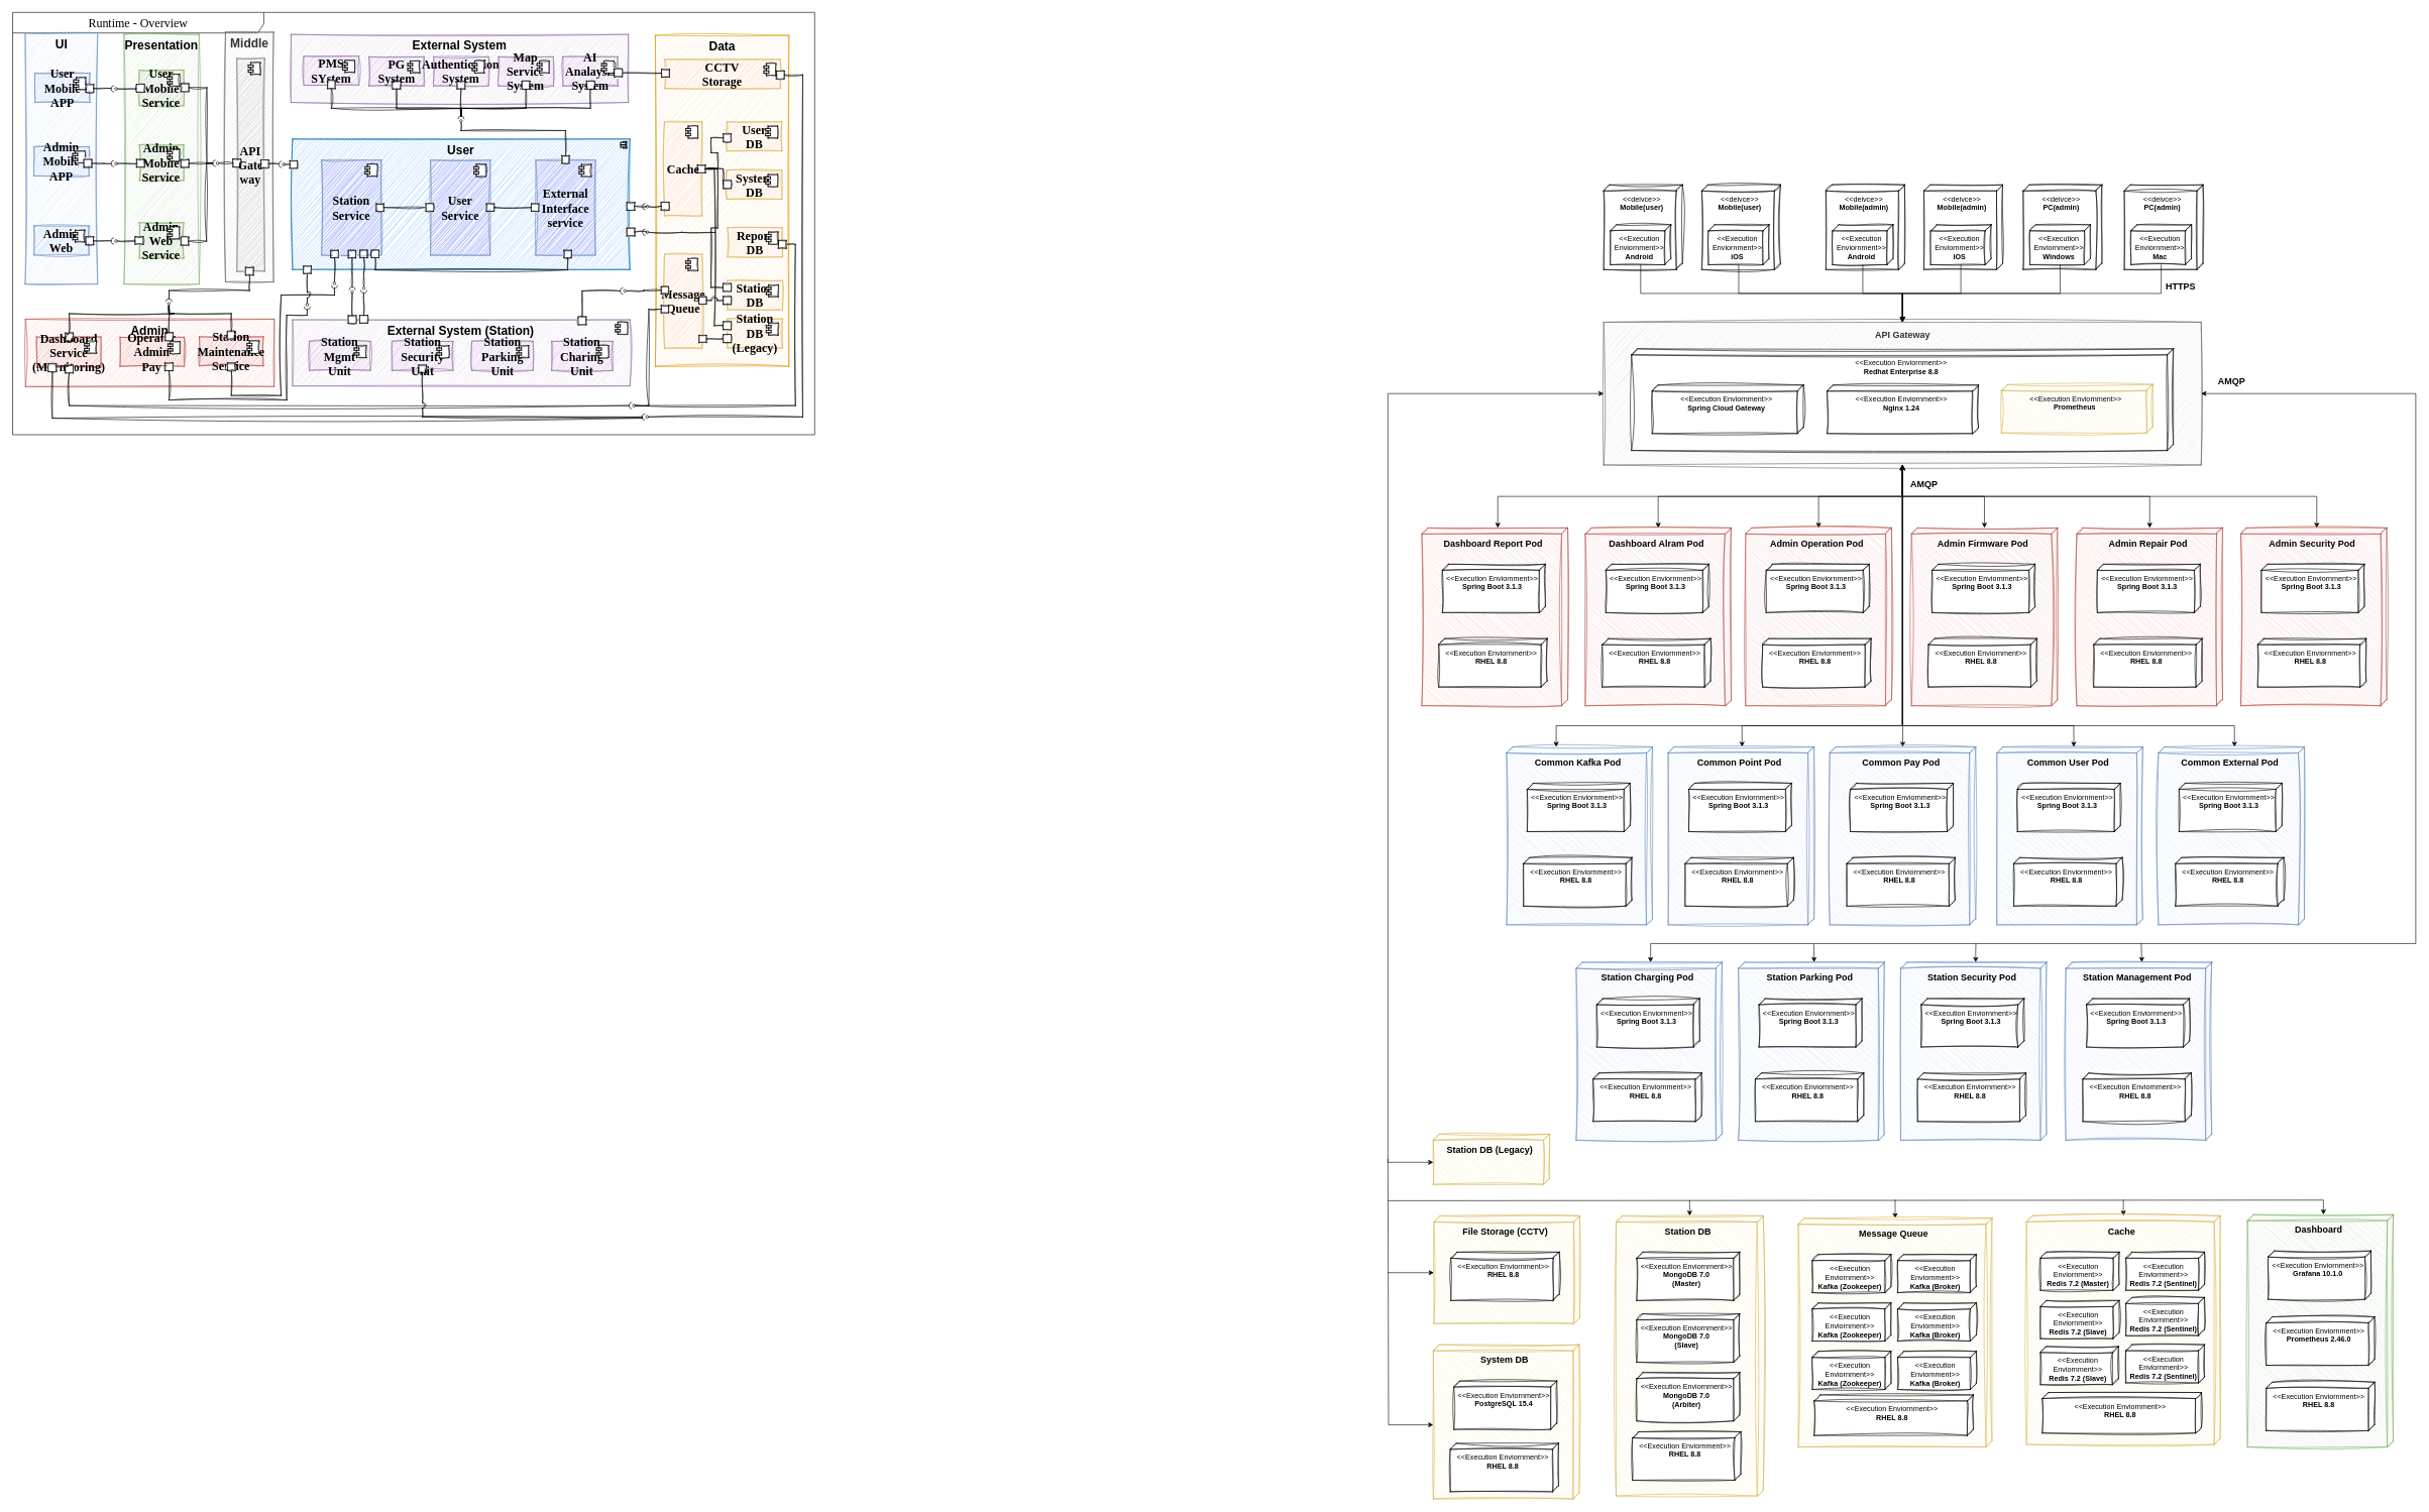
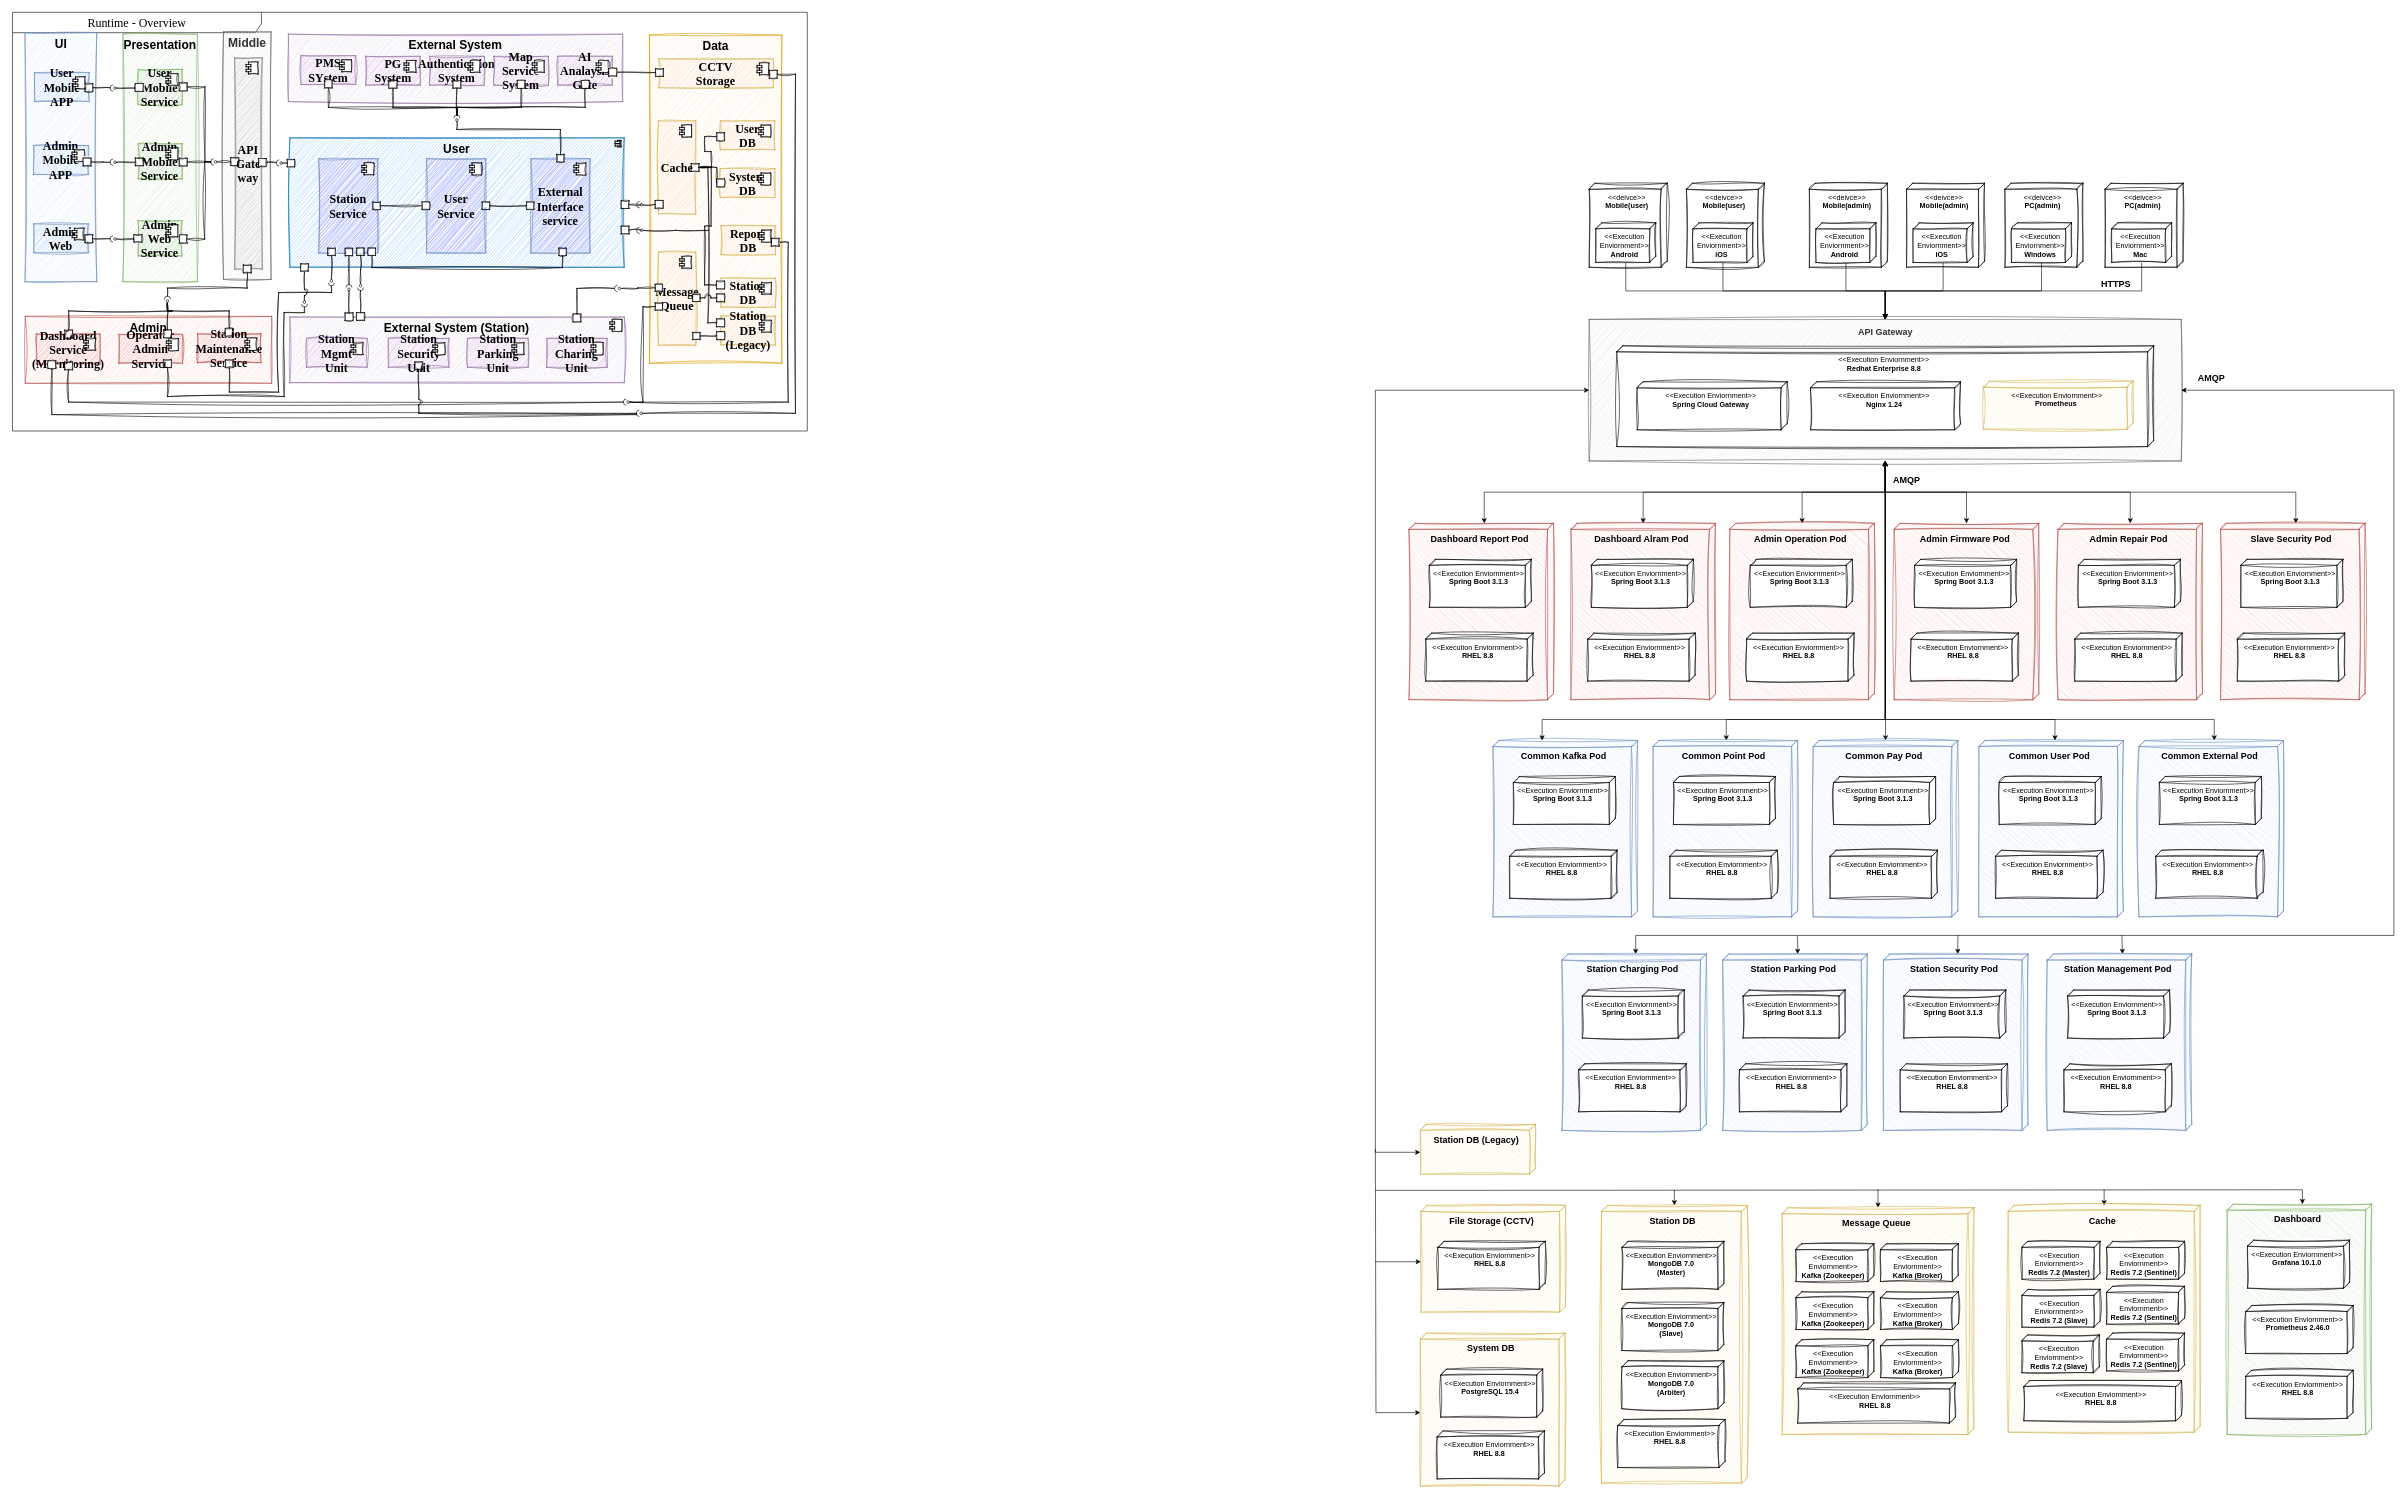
- <mxCell id="37" value="&lt;b&gt;AI Analaysis&lt;br&gt;System&lt;/b&gt;" style="html=1;dropTarget=0;whiteSpace=wrap;sketch=1;hachureGap=4;jiggle=2;curveFitting=1;fontFamily=Architects Daughter;fontSource=https%3A%2F%2Ffonts.googleapis.com%2Fcss%3Ffamily%3DArchitects%2BDaughter;fontSize=20;fillColor=#DCB2E7;strokeColor=#9673a6;" vertex="1" parent="36"><mxGeometry width="90.961" height="48.175" as="geometry" /></mxCell>
+ <mxCell id="37" value="&lt;b&gt;AI Analaysis&lt;br&gt;Gate&lt;/b&gt;" style="html=1;dropTarget=0;whiteSpace=wrap;sketch=1;hachureGap=4;jiggle=2;curveFitting=1;fontFamily=Architects Daughter;fontSource=https%3A%2F%2Ffonts.googleapis.com%2Fcss%3Ffamily%3DArchitects%2BDaughter;fontSize=20;fillColor=#DCB2E7;strokeColor=#9673a6;" vertex="1" parent="36"><mxGeometry width="90.961" height="48.175" as="geometry" /></mxCell>
- <mxCell id="241" value="HTTPS" style="text;strokeColor=none;align=center;fillColor=none;html=1;verticalAlign=middle;whiteSpace=wrap;rounded=0;fontStyle=1;sketch=1;curveFitting=1;jiggle=2;fontSize=15;" vertex="1" parent="1"><mxGeometry x="3571.503" y="456.998" width="60" height="30" as="geometry" /></mxCell>
+ <mxCell id="241" value="HTTPS" style="text;strokeColor=none;align=center;fillColor=none;html=1;verticalAlign=middle;whiteSpace=wrap;rounded=0;fontStyle=1;sketch=1;curveFitting=1;jiggle=2;fontSize=15;" vertex="1" parent="1"><mxGeometry x="3496.503" y="456.998" width="60" height="30" as="geometry" /></mxCell>
- <mxCell id="95" value="&lt;b&gt;Operator&lt;br&gt;Admin&lt;br&gt;Pay&lt;/b&gt;" style="html=1;dropTarget=0;whiteSpace=wrap;sketch=1;hachureGap=4;jiggle=2;curveFitting=1;fontFamily=Architects Daughter;fontSource=https%3A%2F%2Ffonts.googleapis.com%2Fcss%3Ffamily%3DArchitects%2BDaughter;fontSize=20;fillColor=#ec9c98;strokeColor=#b85450;" vertex="1" parent="94"><mxGeometry y="7.494" width="106.121" height="48.175" as="geometry" /></mxCell>
+ <mxCell id="95" value="&lt;b&gt;Operator&lt;br&gt;Admin&lt;br&gt;Service&lt;/b&gt;" style="html=1;dropTarget=0;whiteSpace=wrap;sketch=1;hachureGap=4;jiggle=2;curveFitting=1;fontFamily=Architects Daughter;fontSource=https%3A%2F%2Ffonts.googleapis.com%2Fcss%3Ffamily%3DArchitects%2BDaughter;fontSize=20;fillColor=#ec9c98;strokeColor=#b85450;" vertex="1" parent="94"><mxGeometry y="7.494" width="106.121" height="48.175" as="geometry" /></mxCell>
- <mxCell id="267" value="Admin Security Pod" style="verticalAlign=top;align=center;shape=cube;size=10;direction=south;fontStyle=1;html=1;boundedLbl=1;spacingLeft=5;whiteSpace=wrap;sketch=1;curveFitting=1;jiggle=2;fontSize=15;fillColor=#f8cecc;strokeColor=#b85450;" vertex="1" parent="1"><mxGeometry x="3701" y="872" width="241" height="294" as="geometry" /></mxCell>
+ <mxCell id="267" value="Slave Security Pod" style="verticalAlign=top;align=center;shape=cube;size=10;direction=south;fontStyle=1;html=1;boundedLbl=1;spacingLeft=5;whiteSpace=wrap;sketch=1;curveFitting=1;jiggle=2;fontSize=15;fillColor=#f8cecc;strokeColor=#b85450;" vertex="1" parent="1"><mxGeometry x="3701" y="872" width="241" height="294" as="geometry" /></mxCell>
